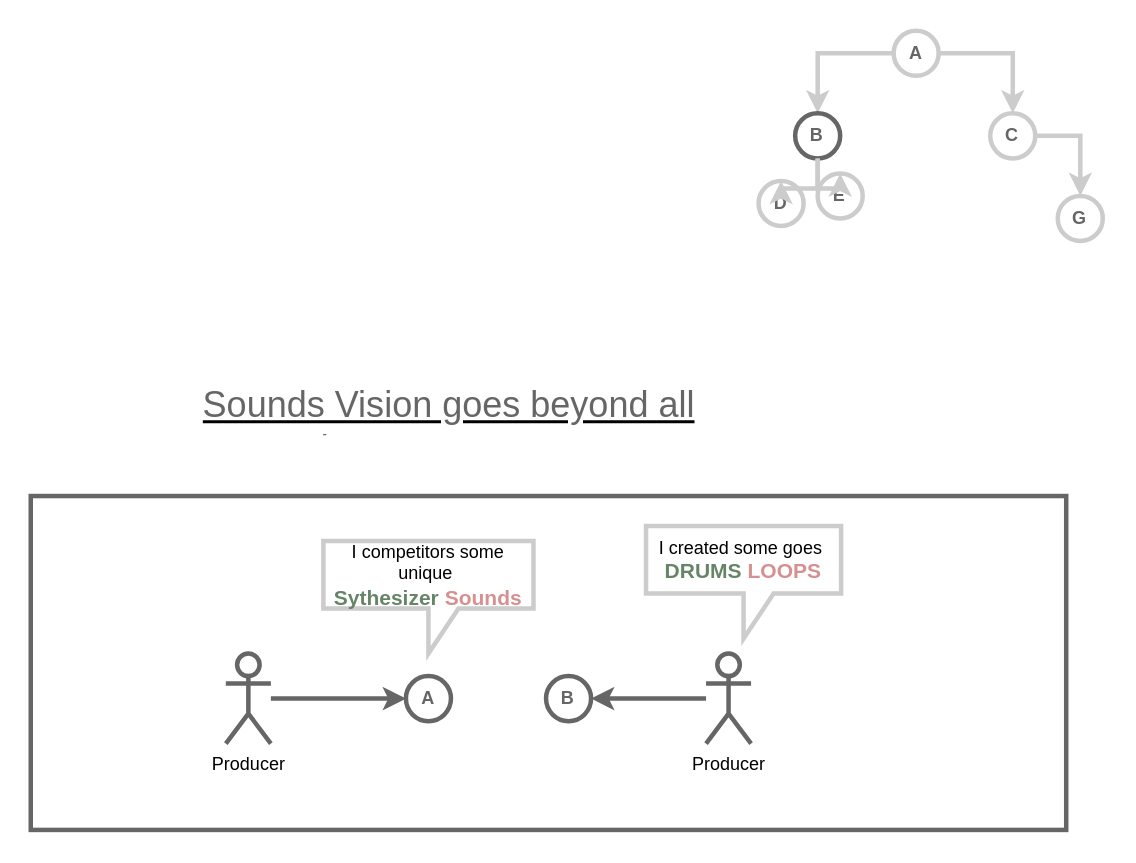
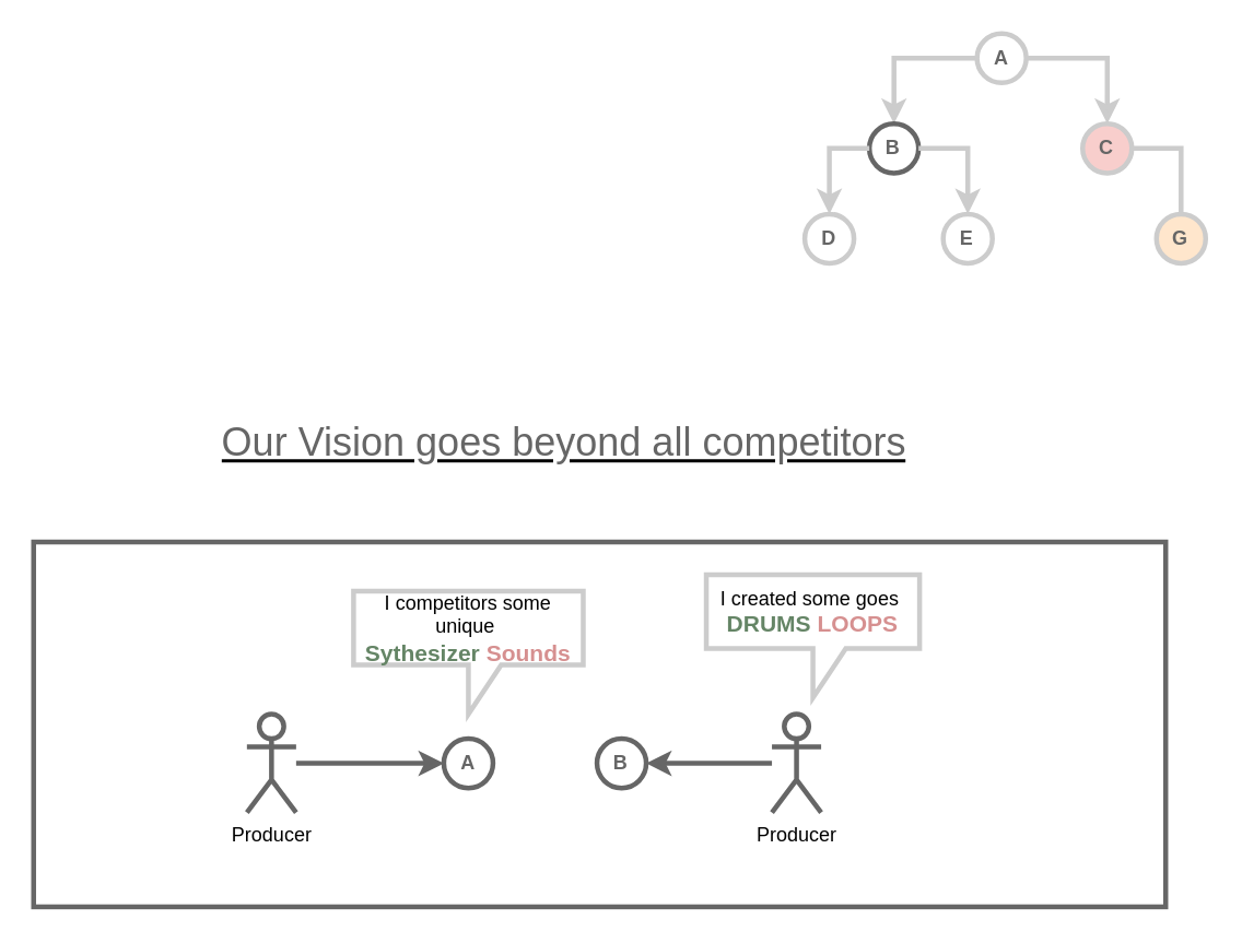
- <mxCell id="12" value="&lt;font color=&quot;#666666&quot;&gt;&lt;b&gt;C&lt;/b&gt;&lt;/font&gt;" style="ellipse;whiteSpace=wrap;html=1;aspect=fixed;strokeWidth=3;strokeColor=#CCCCCC;" vertex="1" parent="1"><mxGeometry x="659.37" y="75" width="30" height="30" as="geometry" /></mxCell>
+ <mxCell id="12" value="&lt;font color=&quot;#666666&quot;&gt;&lt;b&gt;C&lt;/b&gt;&lt;/font&gt;" style="ellipse;whiteSpace=wrap;html=1;aspect=fixed;strokeWidth=3;strokeColor=#CCCCCC;fillColor=#f8cecc;" vertex="1" parent="1"><mxGeometry x="659.37" y="75" width="30" height="30" as="geometry" /></mxCell>
- <mxCell id="14" style="edgeStyle=orthogonalEdgeStyle;rounded=0;orthogonalLoop=1;jettySize=auto;html=1;entryX=0.5;entryY=0;entryDx=0;entryDy=0;strokeWidth=3;strokeColor=#CCCCCC;" edge="1" parent="1" source="12" target="13"><mxGeometry relative="1" as="geometry" /></mxCell>
+ <mxCell id="14" style="edgeStyle=orthogonalEdgeStyle;rounded=0;orthogonalLoop=1;jettySize=auto;html=1;entryX=0.5;entryY=0;entryDx=0;entryDy=0;strokeWidth=3;strokeColor=#CCCCCC;endArrow=none;" edge="1" parent="1" source="12" target="13"><mxGeometry relative="1" as="geometry" /></mxCell>
- <mxCell id="8" value="&lt;font color=&quot;#666666&quot;&gt;&lt;b&gt;E&lt;/b&gt;&lt;/font&gt;" style="ellipse;whiteSpace=wrap;html=1;aspect=fixed;strokeWidth=3;strokeColor=#CCCCCC;" vertex="1" parent="6"><mxGeometry x="54.37" y="40" width="30" height="30" as="geometry" /></mxCell>
+ <mxCell id="8" value="&lt;font color=&quot;#666666&quot;&gt;&lt;b&gt;E&lt;/b&gt;&lt;/font&gt;" style="ellipse;whiteSpace=wrap;html=1;aspect=fixed;strokeWidth=3;strokeColor=#CCCCCC;" vertex="1" parent="6"><mxGeometry x="84.37" y="55" width="30" height="30" as="geometry" /></mxCell>
- <mxCell id="10" value="&lt;font color=&quot;#666666&quot; size=&quot;1&quot;&gt;&lt;b style=&quot;font-size: 12px&quot;&gt;D&lt;/b&gt;&lt;/font&gt;" style="ellipse;whiteSpace=wrap;html=1;aspect=fixed;strokeWidth=3;strokeColor=#CCCCCC;" vertex="1" parent="6"><mxGeometry x="15" y="45" width="30" height="30" as="geometry" /></mxCell>
+ <mxCell id="10" value="&lt;font color=&quot;#666666&quot; size=&quot;1&quot;&gt;&lt;b style=&quot;font-size: 12px&quot;&gt;D&lt;/b&gt;&lt;/font&gt;" style="ellipse;whiteSpace=wrap;html=1;aspect=fixed;strokeWidth=3;strokeColor=#CCCCCC;" vertex="1" parent="6"><mxGeometry y="55" width="30" height="30" as="geometry" /></mxCell>
- <mxCell id="13" value="&lt;font color=&quot;#666666&quot;&gt;&lt;b&gt;G&lt;/b&gt;&lt;/font&gt;" style="ellipse;whiteSpace=wrap;html=1;aspect=fixed;strokeWidth=3;strokeColor=#CCCCCC;" vertex="1" parent="1"><mxGeometry x="704.37" y="130" width="30" height="30" as="geometry" /></mxCell>
+ <mxCell id="13" value="&lt;font color=&quot;#666666&quot;&gt;&lt;b&gt;G&lt;/b&gt;&lt;/font&gt;" style="ellipse;whiteSpace=wrap;html=1;aspect=fixed;strokeWidth=3;strokeColor=#CCCCCC;fillColor=#ffe6cc;" vertex="1" parent="1"><mxGeometry x="704.37" y="130" width="30" height="30" as="geometry" /></mxCell>
- <mxCell id="17" value="&lt;h1&gt;&lt;span style=&quot;font-weight: normal&quot;&gt;&lt;u&gt;&lt;font color=&quot;#666666&quot;&gt;Sounds Vision goes beyond all competitors&lt;/font&gt;&lt;/u&gt;&lt;/span&gt;&lt;/h1&gt;" style="text;html=1;strokeColor=none;fillColor=none;spacing=5;spacingTop=-20;whiteSpace=wrap;overflow=hidden;rounded=0;" vertex="1" parent="1"><mxGeometry x="130" y="250" width="430" height="40" as="geometry" /></mxCell>
+ <mxCell id="17" value="&lt;h1&gt;&lt;span style=&quot;font-weight: normal&quot;&gt;&lt;u&gt;&lt;font color=&quot;#666666&quot;&gt;Our Vision goes beyond all competitors&lt;/font&gt;&lt;/u&gt;&lt;/span&gt;&lt;/h1&gt;" style="text;html=1;strokeColor=none;fillColor=none;spacing=5;spacingTop=-20;whiteSpace=wrap;overflow=hidden;rounded=0;" vertex="1" parent="1"><mxGeometry x="130" y="250" width="430" height="40" as="geometry" /></mxCell>
